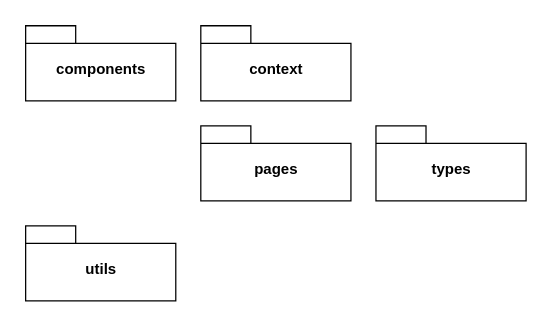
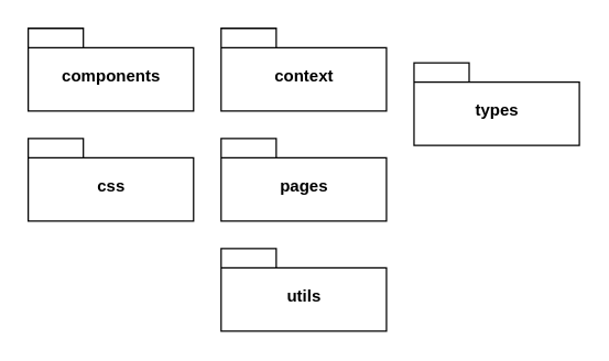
+ <mxCell id="4" value="css" style="shape=folder;fontStyle=1;spacingTop=10;tabWidth=40;tabHeight=14;tabPosition=left;html=1;" vertex="1" parent="1"><mxGeometry x="20" y="100" width="120" height="60" as="geometry" /></mxCell>
- <mxCell id="6" value="types" style="shape=folder;fontStyle=1;spacingTop=10;tabWidth=40;tabHeight=14;tabPosition=left;html=1;" vertex="1" parent="1"><mxGeometry x="300" y="100" width="120" height="60" as="geometry" /></mxCell>
+ <mxCell id="6" value="types" style="shape=folder;fontStyle=1;spacingTop=10;tabWidth=40;tabHeight=14;tabPosition=left;html=1;" vertex="1" parent="1"><mxGeometry x="300" y="45" width="120" height="60" as="geometry" /></mxCell>
- <mxCell id="7" value="utils" style="shape=folder;fontStyle=1;spacingTop=10;tabWidth=40;tabHeight=14;tabPosition=left;html=1;" vertex="1" parent="1"><mxGeometry x="20" y="180" width="120" height="60" as="geometry" /></mxCell>
+ <mxCell id="7" value="utils" style="shape=folder;fontStyle=1;spacingTop=10;tabWidth=40;tabHeight=14;tabPosition=left;html=1;" vertex="1" parent="1"><mxGeometry x="160" y="180" width="120" height="60" as="geometry" /></mxCell>
